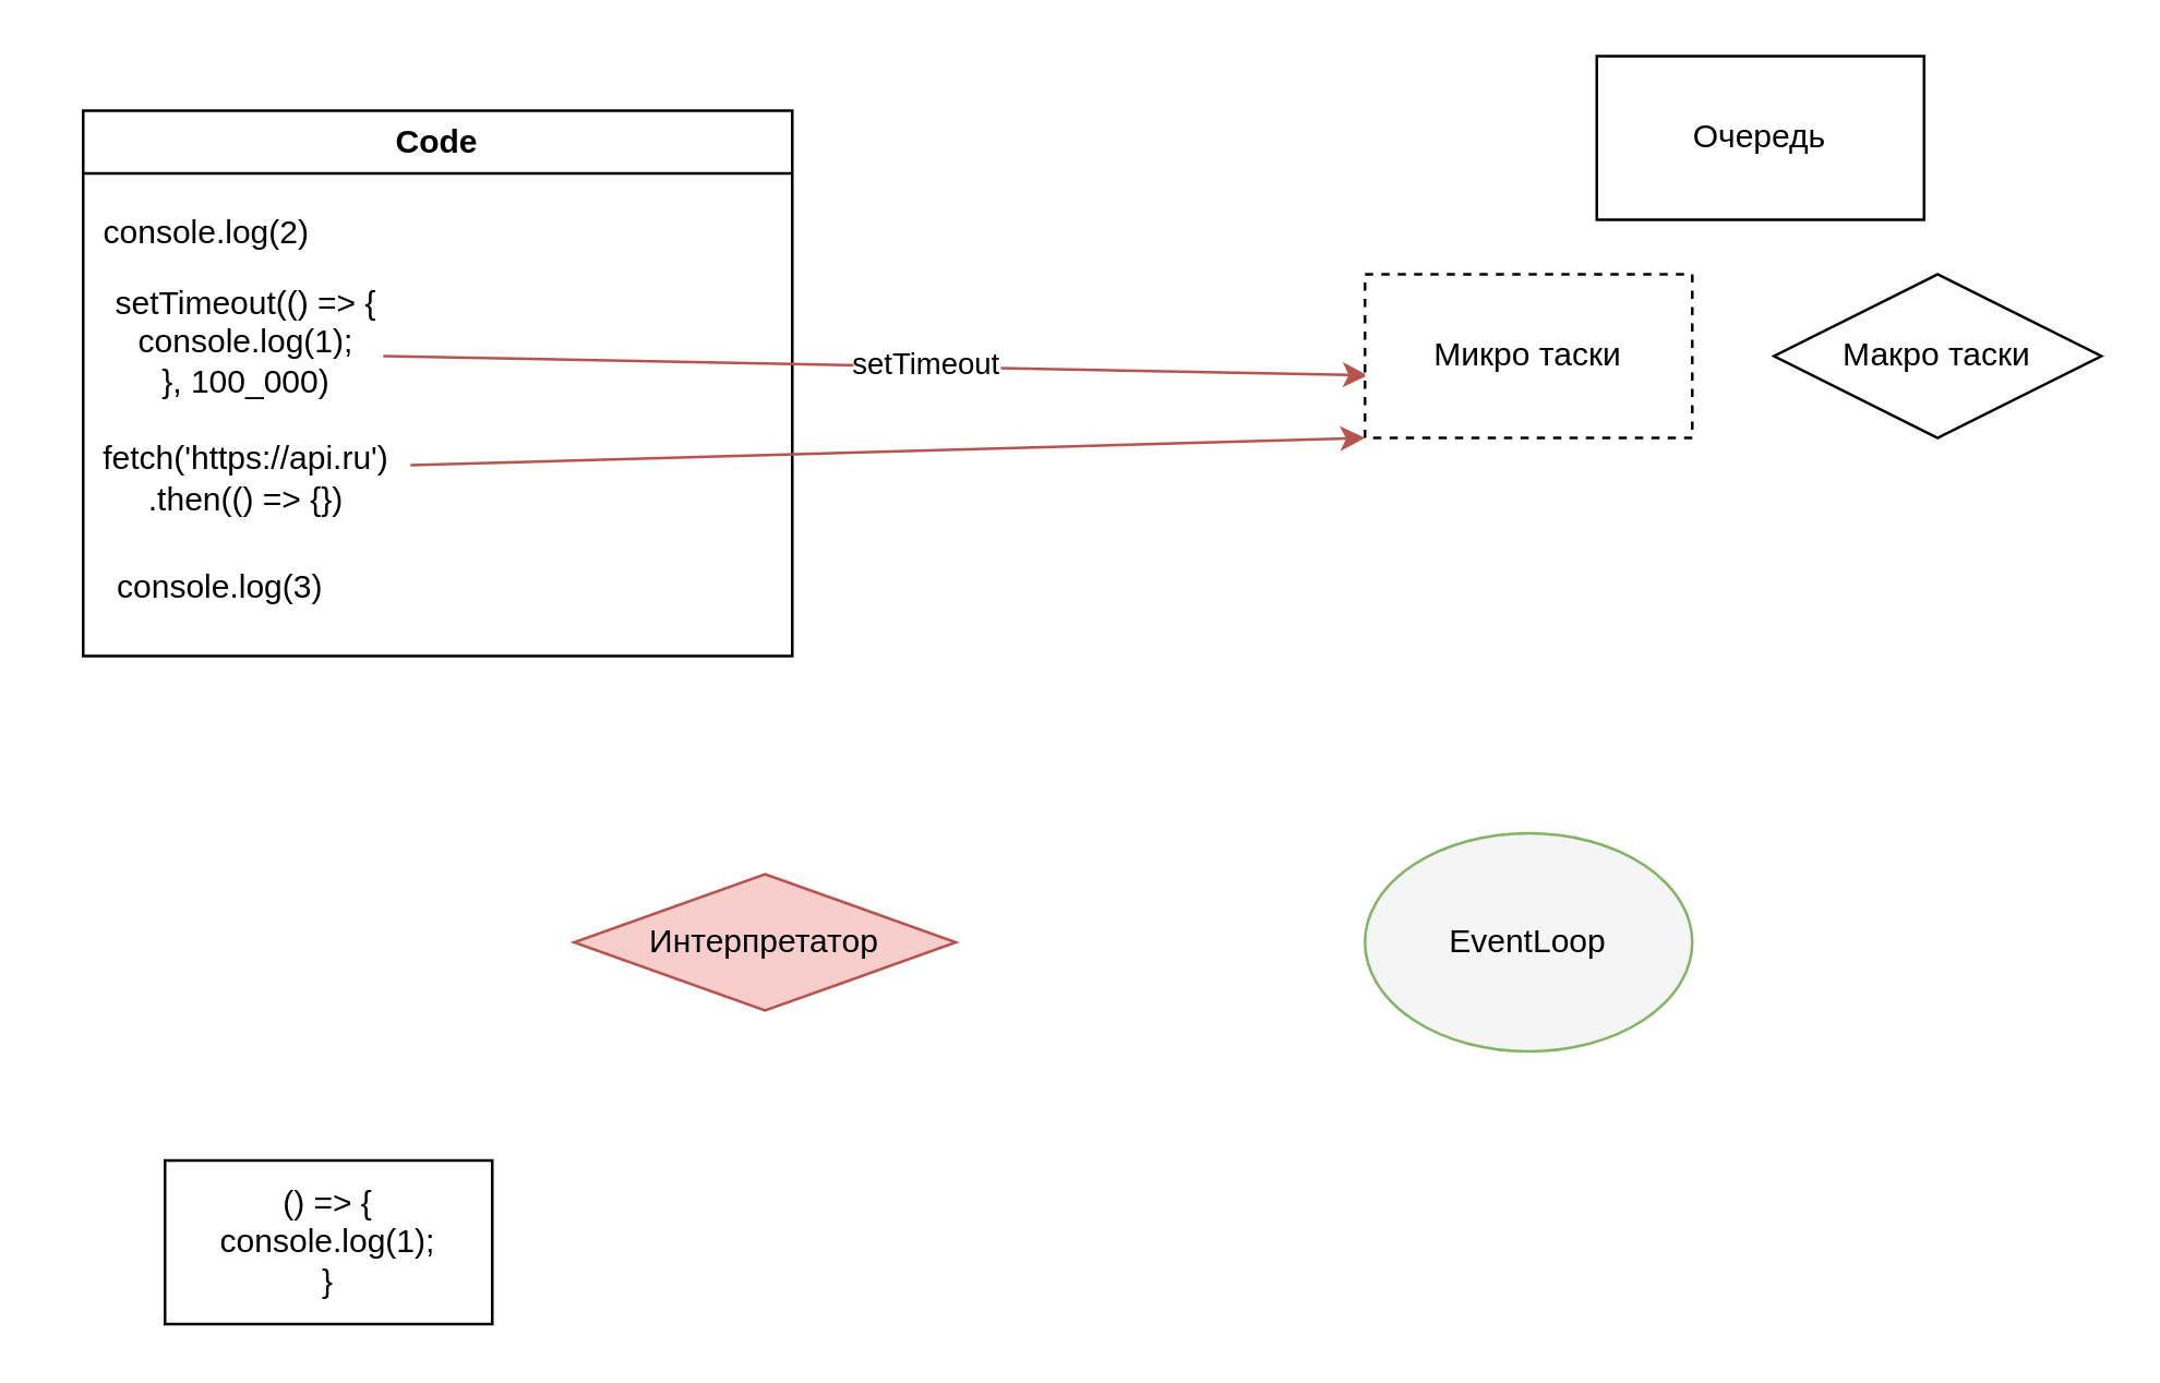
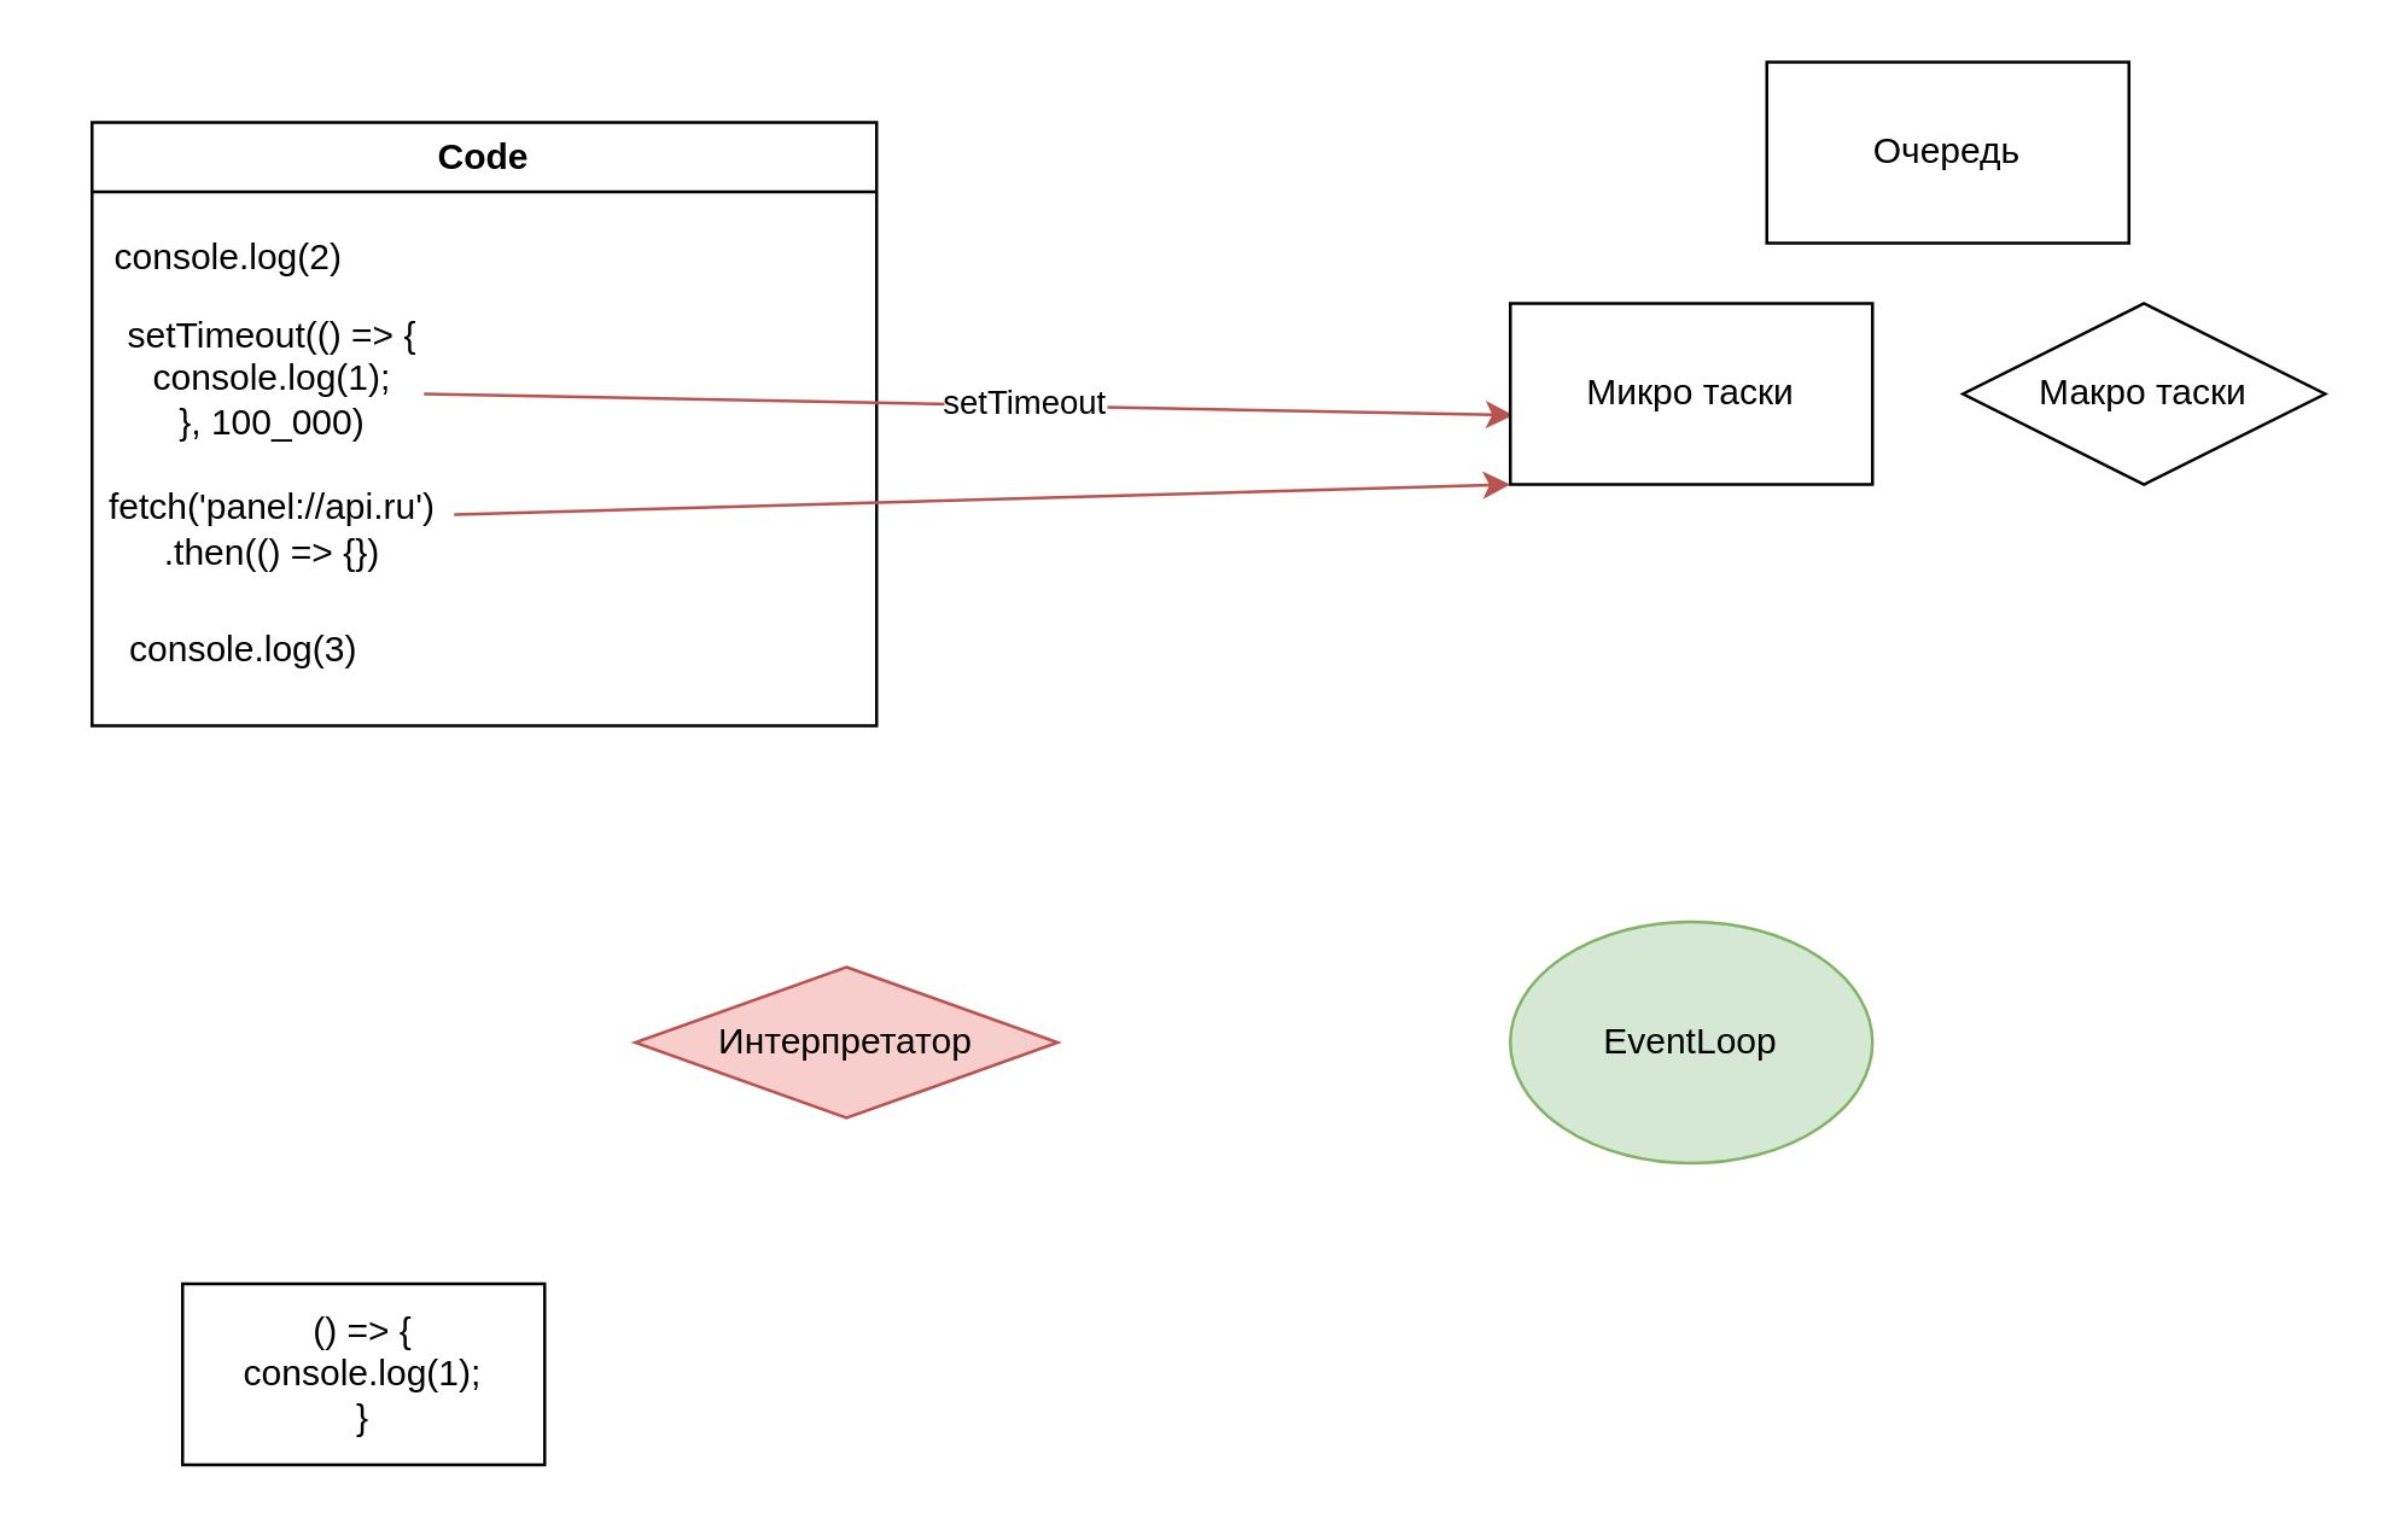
- <mxCell id="11" value="Микро таски" style="rounded=0;whiteSpace=wrap;html=1;dashed=1;" parent="1" vertex="1"><mxGeometry x="500" y="100" width="120" height="60" as="geometry" /></mxCell>
+ <mxCell id="11" value="Микро таски" style="rounded=0;whiteSpace=wrap;html=1;" parent="1" vertex="1"><mxGeometry x="500" y="100" width="120" height="60" as="geometry" /></mxCell>
- <mxCell id="6" value="fetch('https://api.ru')&lt;div&gt;.then(() =&amp;gt; {})&lt;/div&gt;" style="text;html=1;align=center;verticalAlign=middle;whiteSpace=wrap;rounded=0;" parent="2" vertex="1"><mxGeometry x="-10" y="100" width="140" height="70" as="geometry" /></mxCell>
+ <mxCell id="6" value="fetch('panel://api.ru')&lt;div&gt;.then(() =&amp;gt; {})&lt;/div&gt;" style="text;html=1;align=center;verticalAlign=middle;whiteSpace=wrap;rounded=0;" parent="2" vertex="1"><mxGeometry x="-10" y="100" width="140" height="70" as="geometry" /></mxCell>
- <mxCell id="13" value="EventLoop" style="ellipse;whiteSpace=wrap;html=1;fillColor=#f5f5f5;strokeColor=#82b366;" parent="1" vertex="1"><mxGeometry x="500" y="305" width="120" height="80" as="geometry" /></mxCell>
+ <mxCell id="13" value="EventLoop" style="ellipse;whiteSpace=wrap;html=1;fillColor=#d5e8d4;strokeColor=#82b366;" parent="1" vertex="1"><mxGeometry x="500" y="305" width="120" height="80" as="geometry" /></mxCell>
